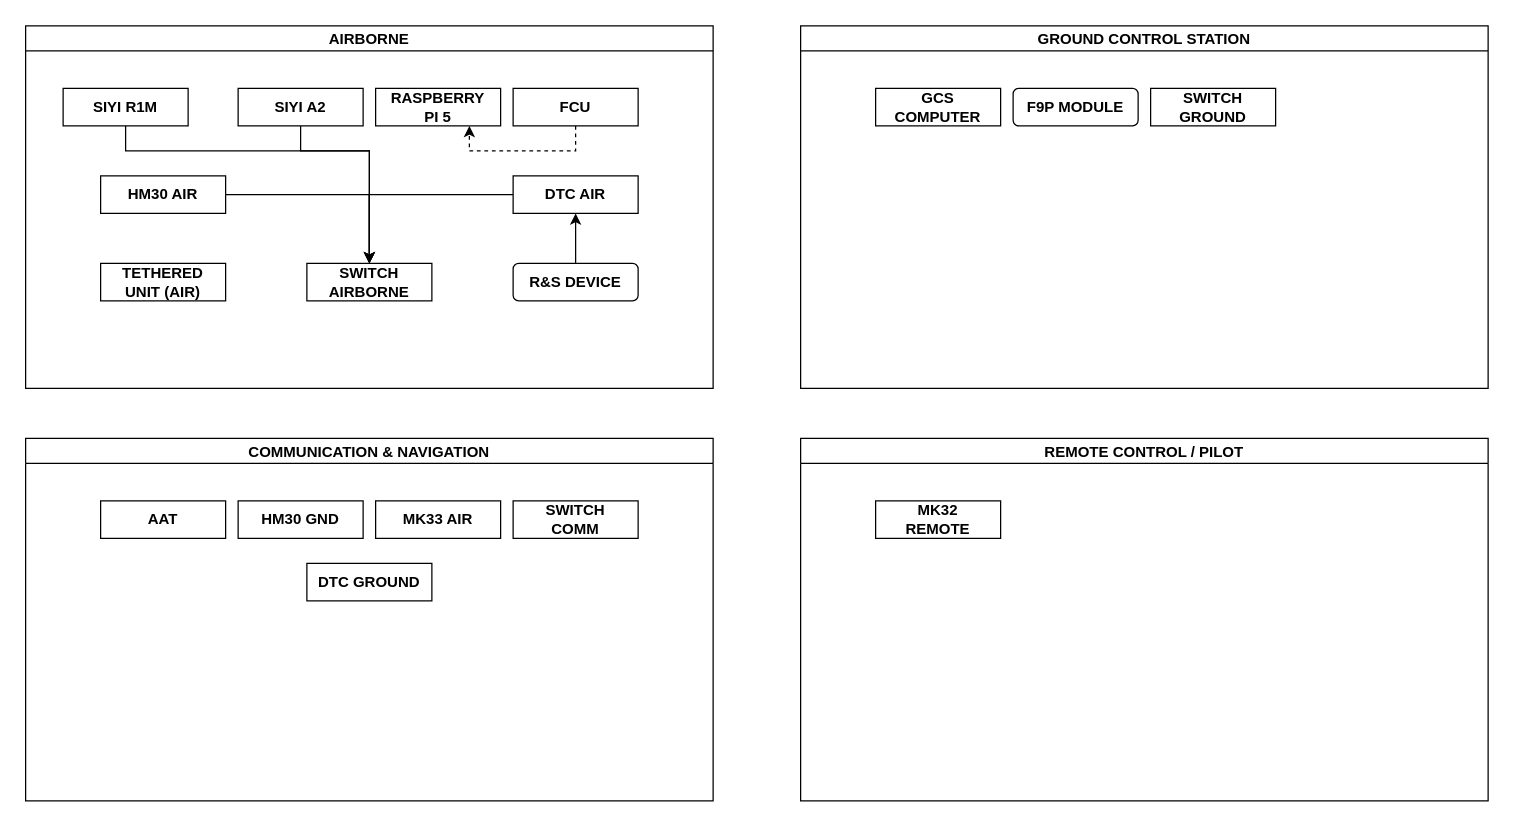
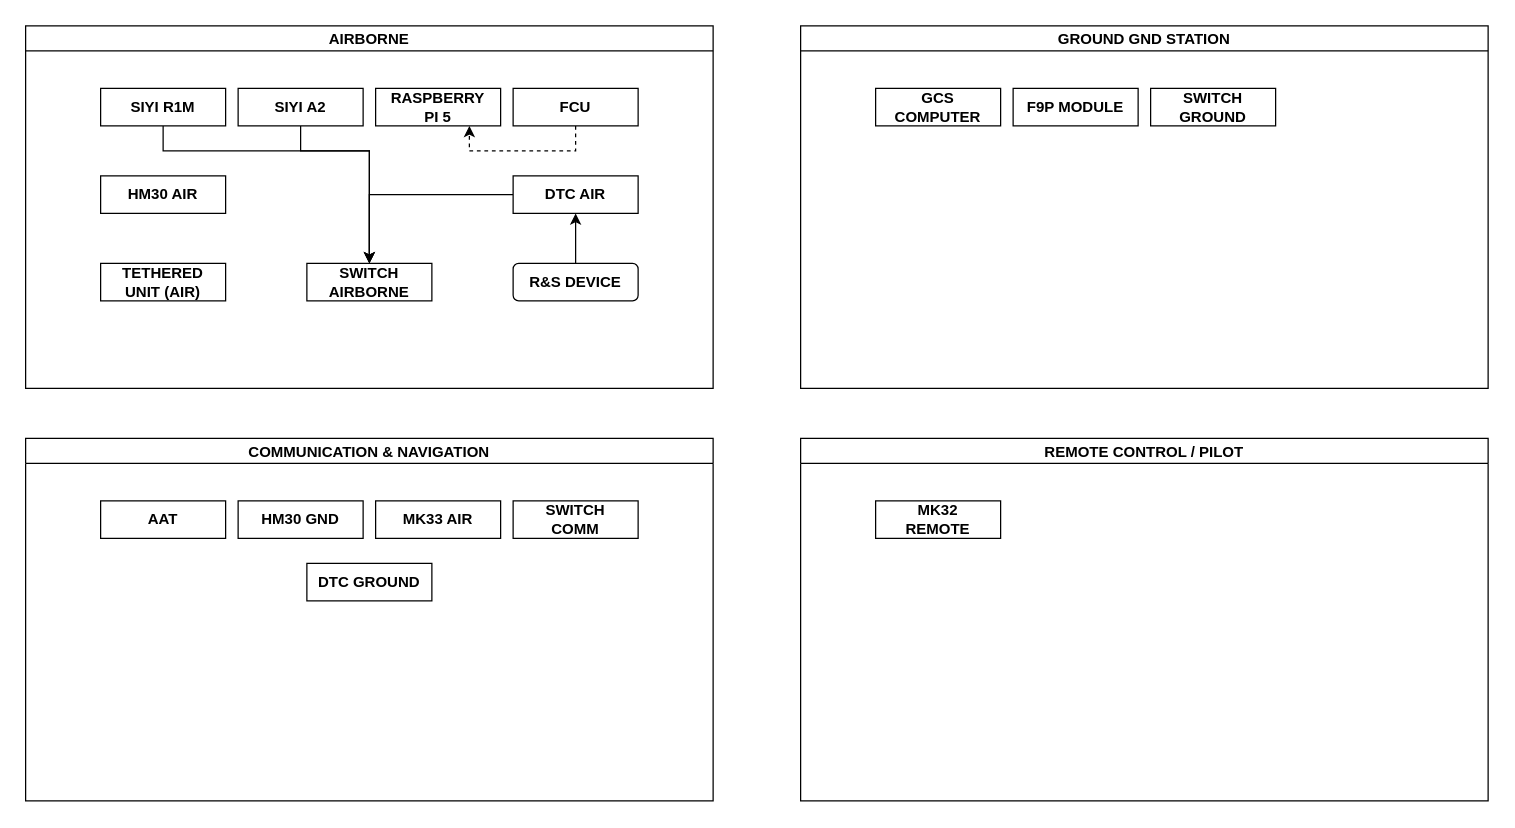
- <mxCell id="18" value="GROUND CONTROL STATION" style="swimlane;startSize=20;horizontal=1;containerType=tree;newEdgeStyle={&quot;edgeStyle&quot;:&quot;elbowEdgeStyle&quot;,&quot;startArrow&quot;:&quot;none&quot;,&quot;endArrow&quot;:&quot;none&quot;};spacing=9;labelBackgroundColor=none;fontStyle=1" vertex="1" parent="1"><mxGeometry x="640" y="20" width="550" height="290" as="geometry"><mxRectangle x="80" y="40" width="100" height="30" as="alternateBounds" /></mxGeometry></mxCell>
+ <mxCell id="18" value="GROUND GND STATION" style="swimlane;startSize=20;horizontal=1;containerType=tree;newEdgeStyle={&quot;edgeStyle&quot;:&quot;elbowEdgeStyle&quot;,&quot;startArrow&quot;:&quot;none&quot;,&quot;endArrow&quot;:&quot;none&quot;};spacing=9;labelBackgroundColor=none;fontStyle=1" vertex="1" parent="1"><mxGeometry x="640" y="20" width="550" height="290" as="geometry"><mxRectangle x="80" y="40" width="100" height="30" as="alternateBounds" /></mxGeometry></mxCell>
- <mxCell id="8" value="SIYI R1M" style="whiteSpace=wrap;html=1;spacing=9;labelBackgroundColor=none;fontStyle=1" vertex="1" parent="2"><mxGeometry x="30" y="50" width="100" height="30" as="geometry" /></mxCell>
+ <mxCell id="8" value="SIYI R1M" style="whiteSpace=wrap;html=1;spacing=9;labelBackgroundColor=none;fontStyle=1" vertex="1" parent="2"><mxGeometry x="60" y="50" width="100" height="30" as="geometry" /></mxCell>
- <mxCell id="20" value="F9P MODULE" style="whiteSpace=wrap;html=1;spacing=9;labelBackgroundColor=none;fontStyle=1;rounded=1;" vertex="1" parent="18"><mxGeometry x="170" y="50" width="100" height="30" as="geometry" /></mxCell>
+ <mxCell id="20" value="F9P MODULE" style="whiteSpace=wrap;html=1;spacing=9;labelBackgroundColor=none;fontStyle=1" vertex="1" parent="18"><mxGeometry x="170" y="50" width="100" height="30" as="geometry" /></mxCell>
- <mxCell id="14" style="edgeStyle=orthogonalEdgeStyle;rounded=0;orthogonalLoop=1;jettySize=auto;html=1;entryX=0.5;entryY=0;entryDx=0;entryDy=0;" edge="1" parent="2" source="15" target="16"><mxGeometry relative="1" as="geometry" /></mxCell>
